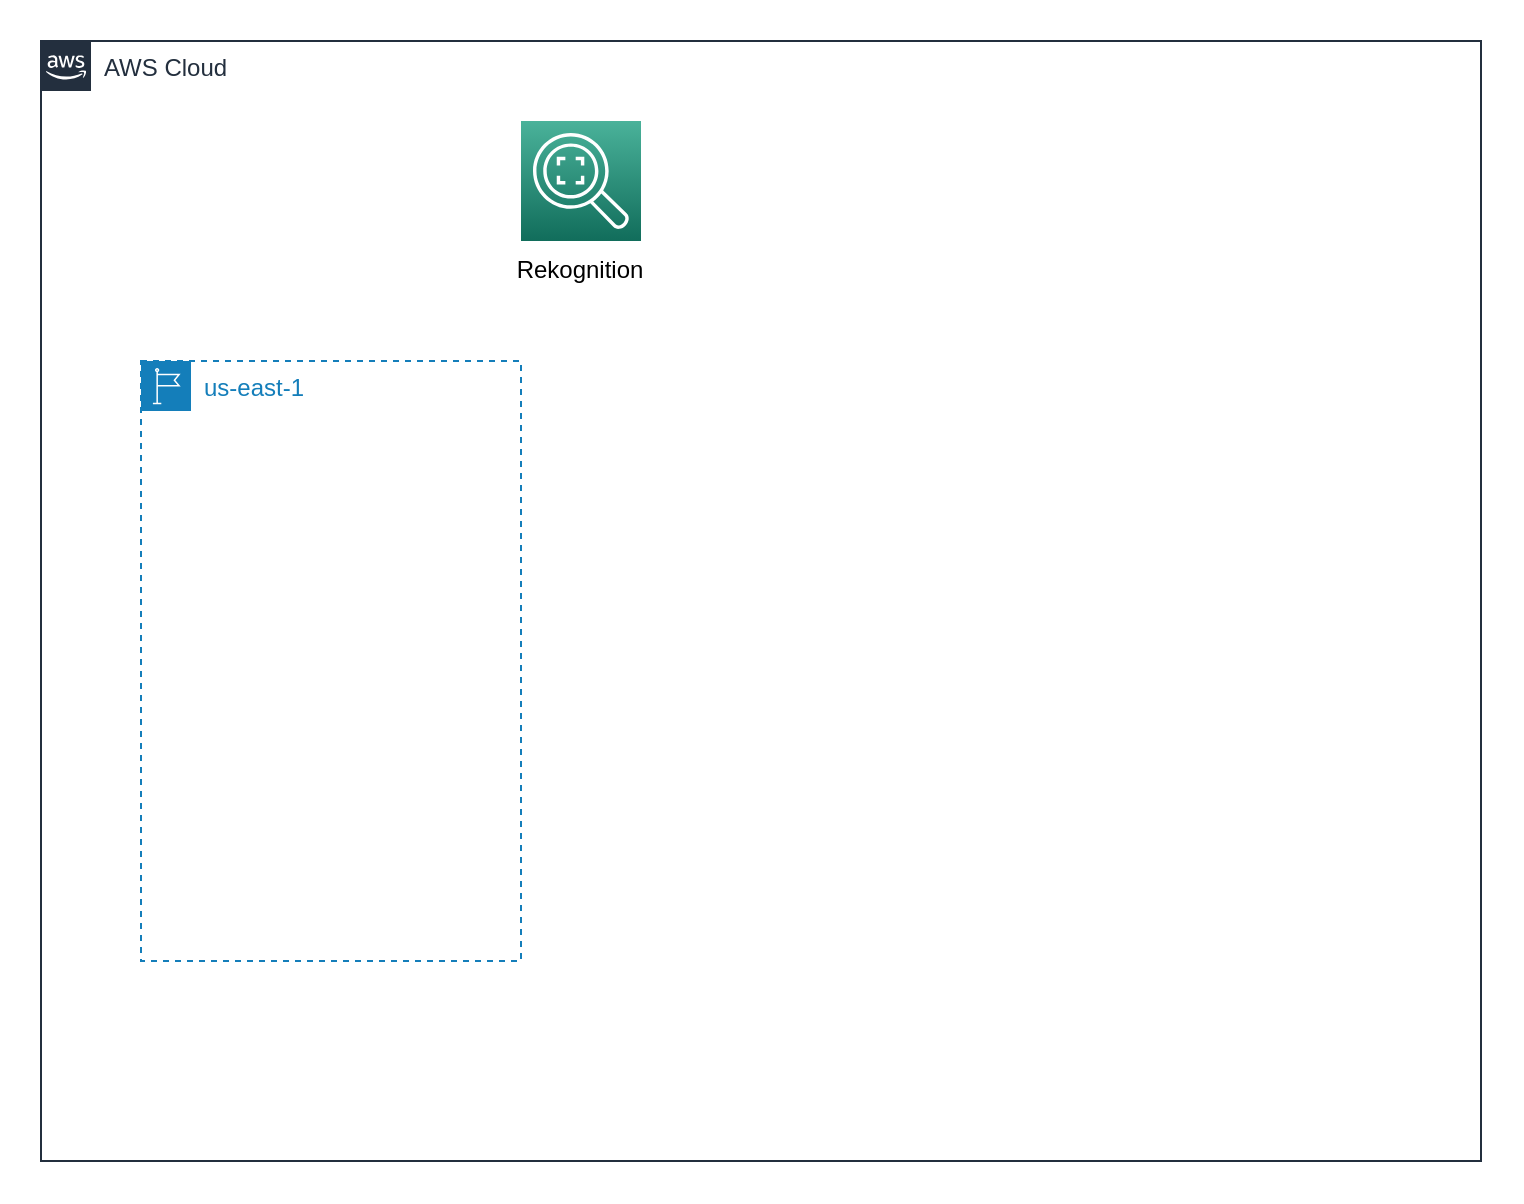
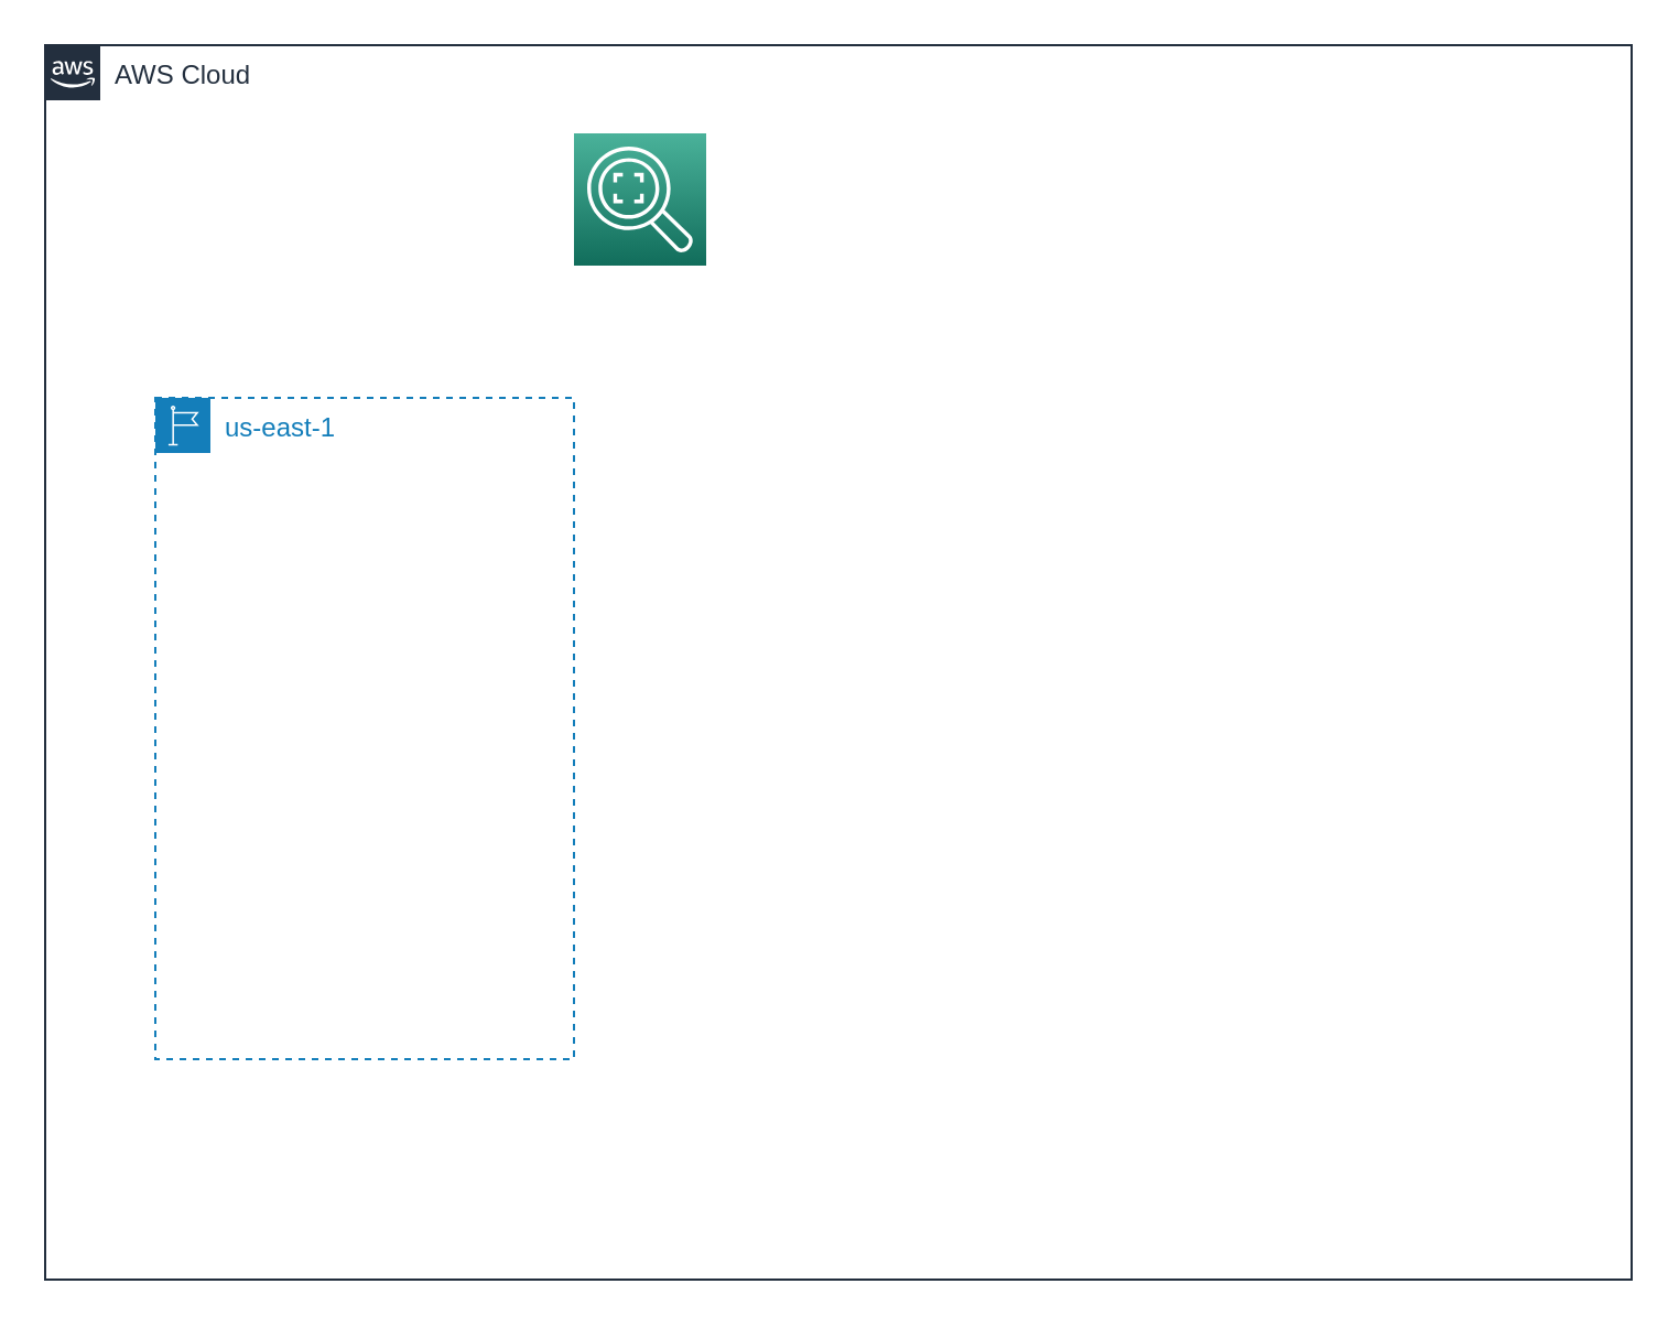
- <mxCell id="6" value="Rekognition" style="text;html=1;strokeColor=none;fillColor=none;align=center;verticalAlign=middle;whiteSpace=wrap;rounded=0;" parent="4" vertex="1"><mxGeometry y="60" width="60" height="30" as="geometry" /></mxCell>
